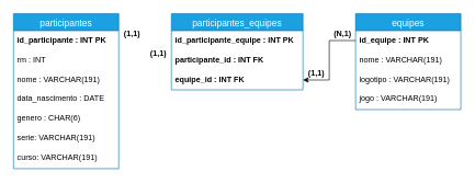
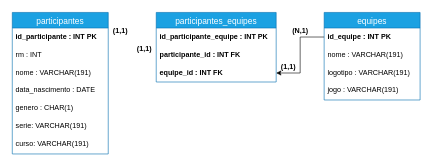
- <mxCell id="22" value="&lt;b&gt;(N,1)&lt;/b&gt;" style="text;html=1;align=center;verticalAlign=middle;resizable=0;points=[];autosize=1;" vertex="1" parent="1"><mxGeometry x="500" y="40" width="40" height="20" as="geometry" /></mxCell>
+ <mxCell id="22" value="&lt;b&gt;(N,1)&lt;/b&gt;" style="text;html=1;align=center;verticalAlign=middle;resizable=0;points=[];autosize=1;" vertex="1" parent="1"><mxGeometry x="480" y="40" width="40" height="20" as="geometry" /></mxCell>
- <mxCell id="11" value="genero : CHAR(6)" style="text;strokeColor=none;fillColor=none;spacingLeft=4;spacingRight=4;overflow=hidden;rotatable=0;points=[[0,0.5],[1,0.5]];portConstraint=eastwest;fontSize=12;" parent="6" vertex="1"><mxGeometry y="146" width="160" height="30" as="geometry" /></mxCell>
+ <mxCell id="11" value="genero : CHAR(1)" style="text;strokeColor=none;fillColor=none;spacingLeft=4;spacingRight=4;overflow=hidden;rotatable=0;points=[[0,0.5],[1,0.5]];portConstraint=eastwest;fontSize=12;" parent="6" vertex="1"><mxGeometry y="146" width="160" height="30" as="geometry" /></mxCell>
